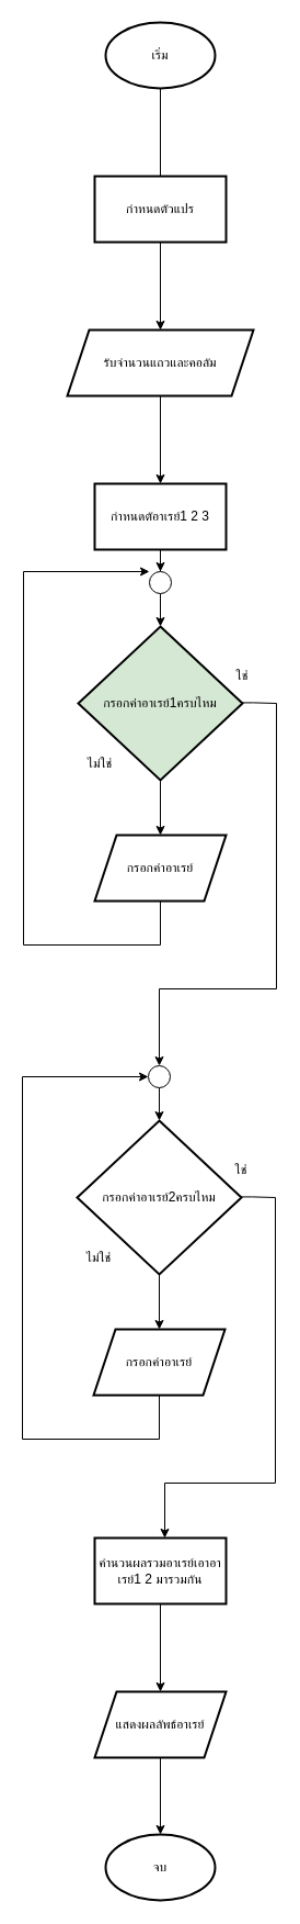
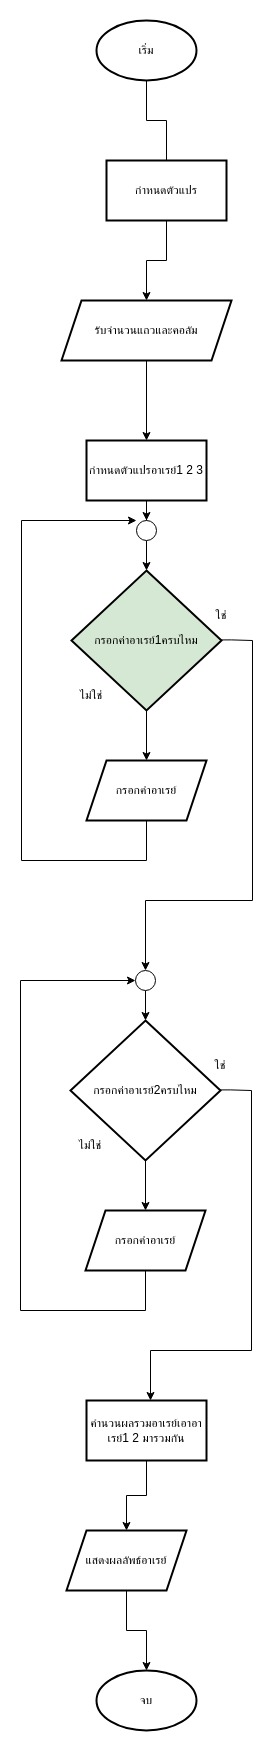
- <mxCell id="5" value="กำหนดตัวแปร" style="whiteSpace=wrap;html=1;strokeWidth=2;" vertex="1" parent="1"><mxGeometry x="86" y="160" width="120" height="60" as="geometry" /></mxCell>
+ <mxCell id="5" value="กำหนดตัวแปร" style="whiteSpace=wrap;html=1;strokeWidth=2;" vertex="1" parent="1"><mxGeometry x="106" y="160" width="120" height="60" as="geometry" /></mxCell>
- <mxCell id="9" value="กำหนดตัอาเรย์1 2 3" style="whiteSpace=wrap;html=1;strokeWidth=2;" vertex="1" parent="1"><mxGeometry x="86" y="440" width="120" height="60" as="geometry" /></mxCell>
+ <mxCell id="9" value="กำหนดตัวแปรอาเรย์1 2 3" style="whiteSpace=wrap;html=1;strokeWidth=2;" vertex="1" parent="1"><mxGeometry x="86" y="440" width="120" height="60" as="geometry" /></mxCell>
- <mxCell id="31" value="แสดงผลลัพธ์อาเรย์" style="shape=parallelogram;perimeter=parallelogramPerimeter;whiteSpace=wrap;html=1;fixedSize=1;strokeWidth=2;" vertex="1" parent="1"><mxGeometry x="86" y="1540" width="120" height="60" as="geometry" /></mxCell>
+ <mxCell id="31" value="แสดงผลลัพธ์อาเรย์" style="shape=parallelogram;perimeter=parallelogramPerimeter;whiteSpace=wrap;html=1;fixedSize=1;strokeWidth=2;" vertex="1" parent="1"><mxGeometry x="66" y="1530" width="120" height="60" as="geometry" /></mxCell>
